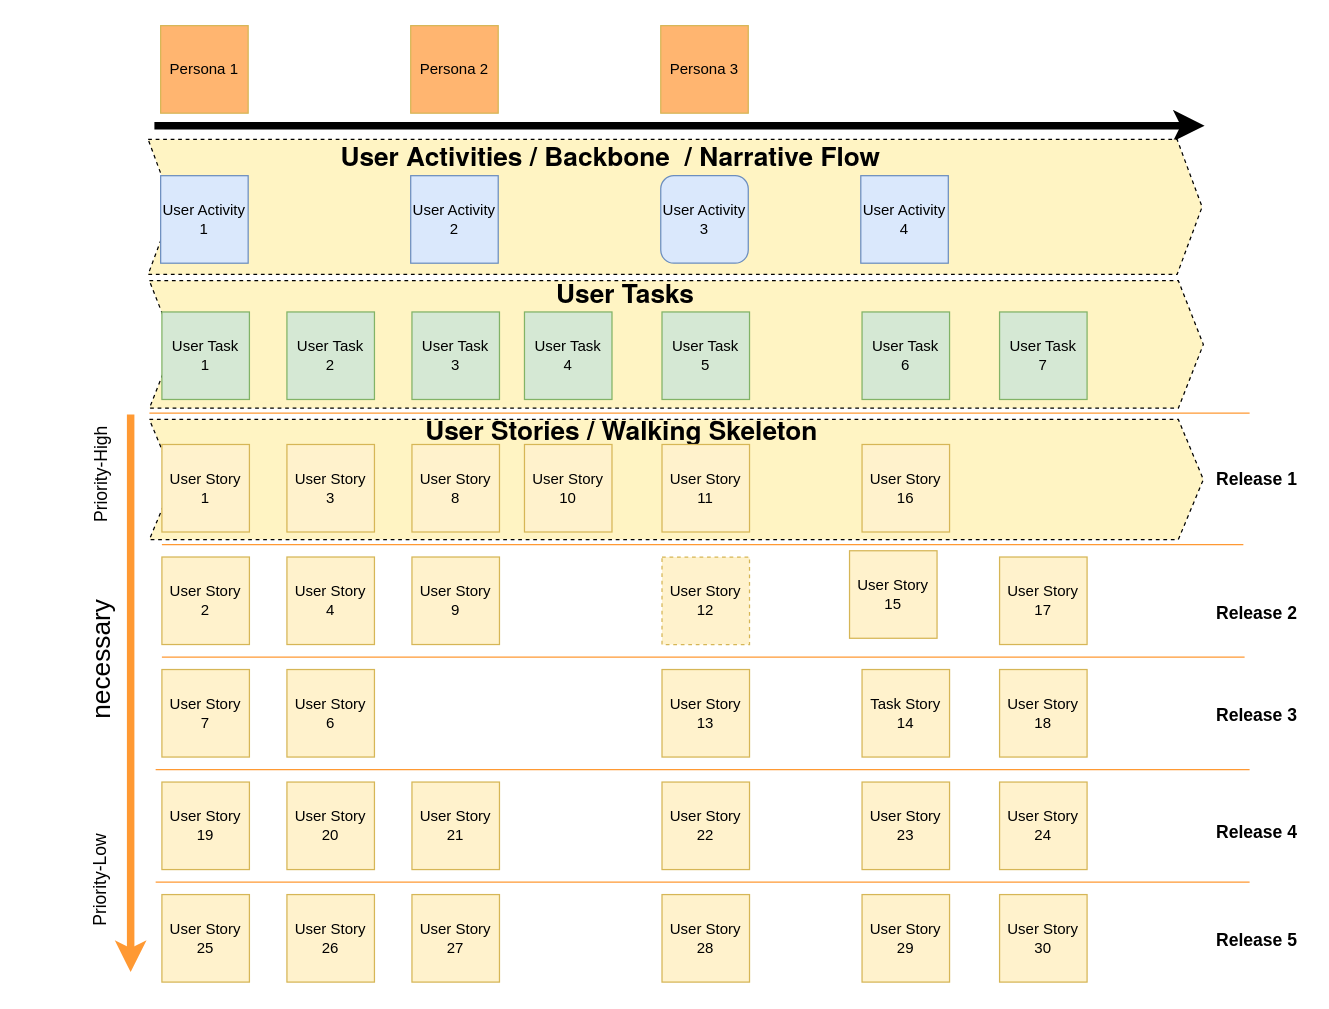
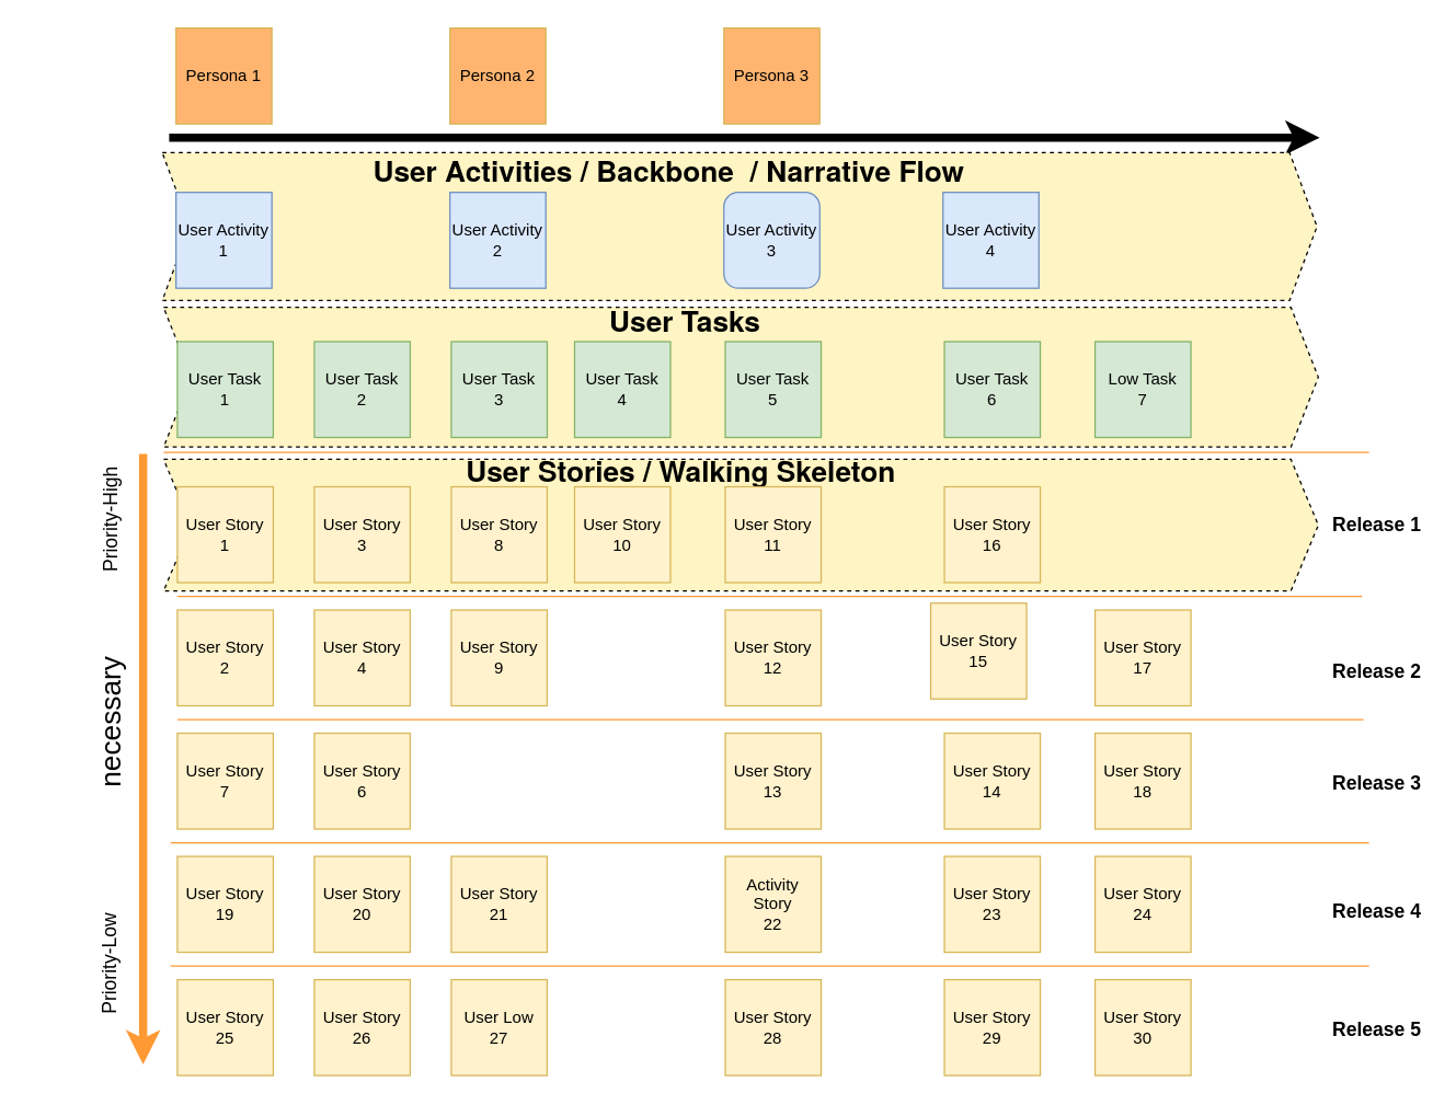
- <mxCell id="58" value="User Task&lt;br&gt;7" style="whiteSpace=wrap;html=1;aspect=fixed;fillColor=#d5e8d4;strokeColor=#82b366;" parent="1" vertex="1"><mxGeometry x="799" y="249" width="70" height="70" as="geometry" /></mxCell>
+ <mxCell id="58" value="Low Task&lt;br&gt;7" style="whiteSpace=wrap;html=1;aspect=fixed;fillColor=#d5e8d4;strokeColor=#82b366;" parent="1" vertex="1"><mxGeometry x="799" y="249" width="70" height="70" as="geometry" /></mxCell>
- <mxCell id="18" value="User Story&lt;br&gt;12" style="whiteSpace=wrap;html=1;aspect=fixed;fillColor=#fff2cc;strokeColor=#d6b656;dashed=1;" parent="1" vertex="1"><mxGeometry x="529" y="445" width="70" height="70" as="geometry" /></mxCell>
+ <mxCell id="18" value="User Story&lt;br&gt;12" style="whiteSpace=wrap;html=1;aspect=fixed;fillColor=#fff2cc;strokeColor=#d6b656;" parent="1" vertex="1"><mxGeometry x="529" y="445" width="70" height="70" as="geometry" /></mxCell>
- <mxCell id="22" value="Task Story&lt;br&gt;14" style="whiteSpace=wrap;html=1;aspect=fixed;fillColor=#fff2cc;strokeColor=#d6b656;" parent="1" vertex="1"><mxGeometry x="689" y="535" width="70" height="70" as="geometry" /></mxCell>
+ <mxCell id="22" value="User Story&lt;br&gt;14" style="whiteSpace=wrap;html=1;aspect=fixed;fillColor=#fff2cc;strokeColor=#d6b656;" parent="1" vertex="1"><mxGeometry x="689" y="535" width="70" height="70" as="geometry" /></mxCell>
- <mxCell id="27" value="User Story&lt;br&gt;22" style="whiteSpace=wrap;html=1;aspect=fixed;fillColor=#fff2cc;strokeColor=#d6b656;" parent="1" vertex="1"><mxGeometry x="529" y="625" width="70" height="70" as="geometry" /></mxCell>
+ <mxCell id="27" value="Activity Story&lt;br&gt;22" style="whiteSpace=wrap;html=1;aspect=fixed;fillColor=#fff2cc;strokeColor=#d6b656;" parent="1" vertex="1"><mxGeometry x="529" y="625" width="70" height="70" as="geometry" /></mxCell>
- <mxCell id="32" value="User Story&lt;br&gt;27" style="whiteSpace=wrap;html=1;aspect=fixed;fillColor=#fff2cc;strokeColor=#d6b656;" parent="1" vertex="1"><mxGeometry x="329" y="715" width="70" height="70" as="geometry" /></mxCell>
+ <mxCell id="32" value="User Low&lt;br&gt;27" style="whiteSpace=wrap;html=1;aspect=fixed;fillColor=#fff2cc;strokeColor=#d6b656;" parent="1" vertex="1"><mxGeometry x="329" y="715" width="70" height="70" as="geometry" /></mxCell>
